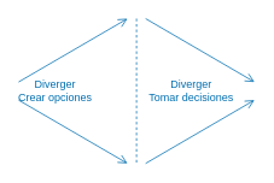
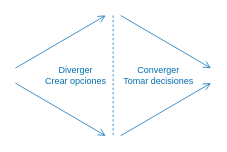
- <mxCell id="5" value="Diverger&lt;br&gt;Crear opciones" style="text;html=1;align=center;verticalAlign=middle;resizable=0;points=[];autosize=1;strokeColor=none;fillColor=none;fontColor=#006EAF;" vertex="1" parent="1"><mxGeometry x="10" y="80" width="100" height="40" as="geometry" /></mxCell>
+ <mxCell id="5" value="Diverger&lt;br&gt;Crear opciones" style="text;html=1;align=center;verticalAlign=middle;resizable=0;points=[];autosize=1;strokeColor=none;fillColor=none;fontColor=#006EAF;" vertex="1" parent="1"><mxGeometry x="50" y="80" width="100" height="40" as="geometry" /></mxCell>
- <mxCell id="6" value="Diverger&lt;br&gt;Tomar decisiones" style="text;html=1;align=center;verticalAlign=middle;resizable=0;points=[];autosize=1;strokeColor=none;fillColor=none;fontColor=#006EAF;" vertex="1" parent="1"><mxGeometry x="150" y="80" width="120" height="40" as="geometry" /></mxCell>
+ <mxCell id="6" value="Converger&lt;br&gt;Tomar decisiones" style="text;html=1;align=center;verticalAlign=middle;resizable=0;points=[];autosize=1;strokeColor=none;fillColor=none;fontColor=#006EAF;" vertex="1" parent="1"><mxGeometry x="150" y="80" width="120" height="40" as="geometry" /></mxCell>
